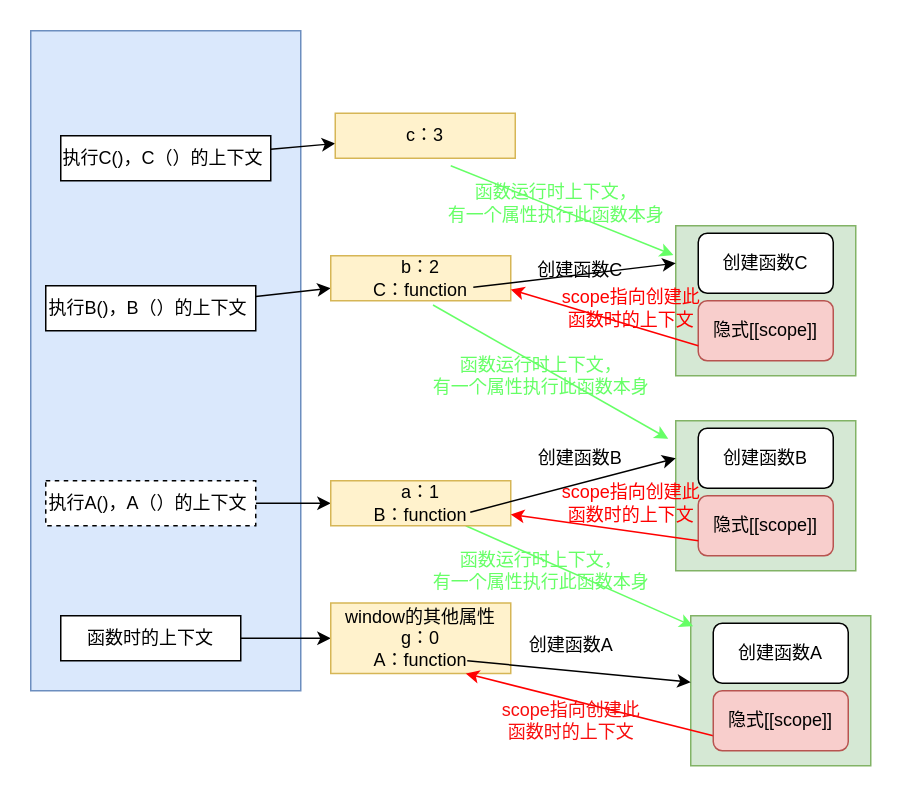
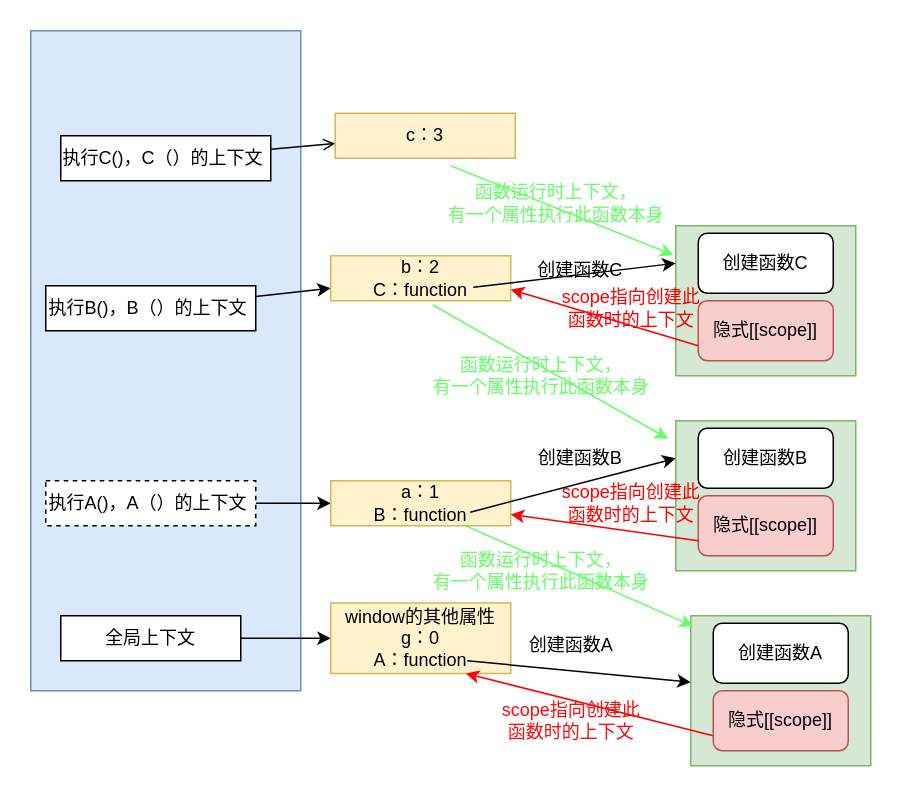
- <mxCell id="35" value="" style="edgeStyle=none;html=1;" edge="1" parent="1" source="36" target="37"><mxGeometry relative="1" as="geometry" /></mxCell>
+ <mxCell id="35" value="" style="edgeStyle=none;html=1;endArrow=open;" edge="1" parent="1" source="36" target="37"><mxGeometry relative="1" as="geometry" /></mxCell>
- <mxCell id="5" value="函数时的上下文" style="rounded=0;whiteSpace=wrap;html=1;" vertex="1" parent="1"><mxGeometry x="40" y="410" width="120" height="30" as="geometry" /></mxCell>
+ <mxCell id="5" value="全局上下文" style="rounded=0;whiteSpace=wrap;html=1;" vertex="1" parent="1"><mxGeometry x="40" y="410" width="120" height="30" as="geometry" /></mxCell>
